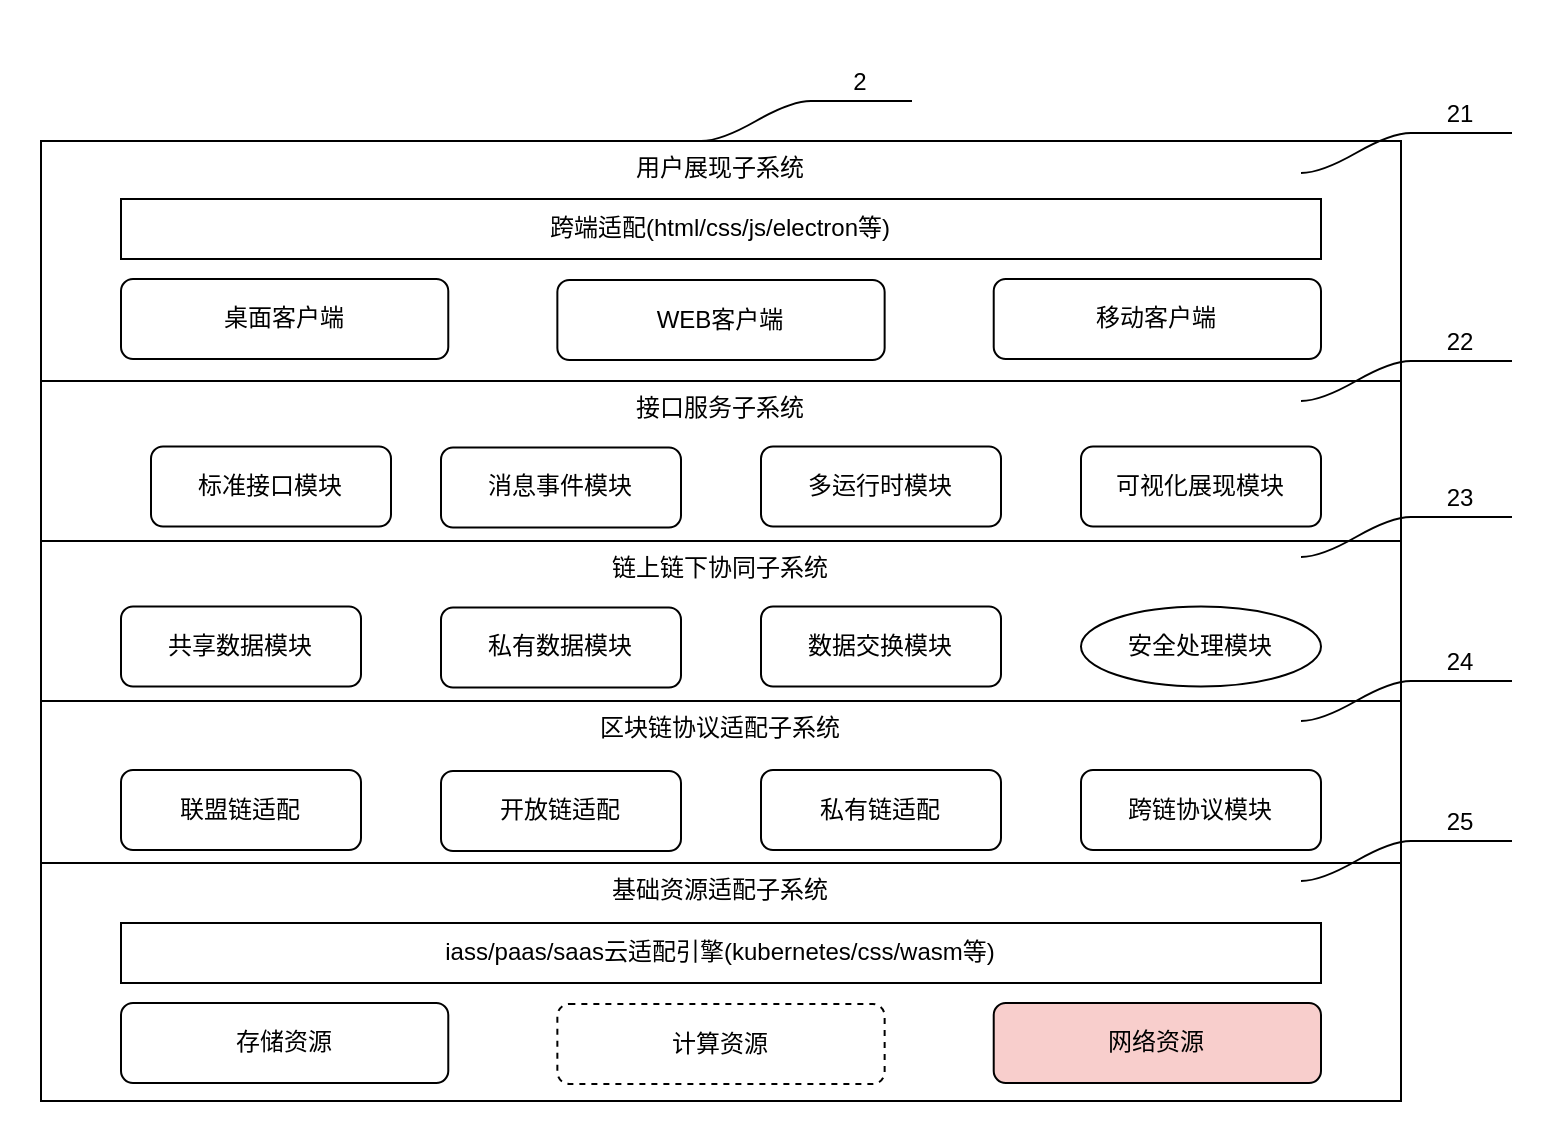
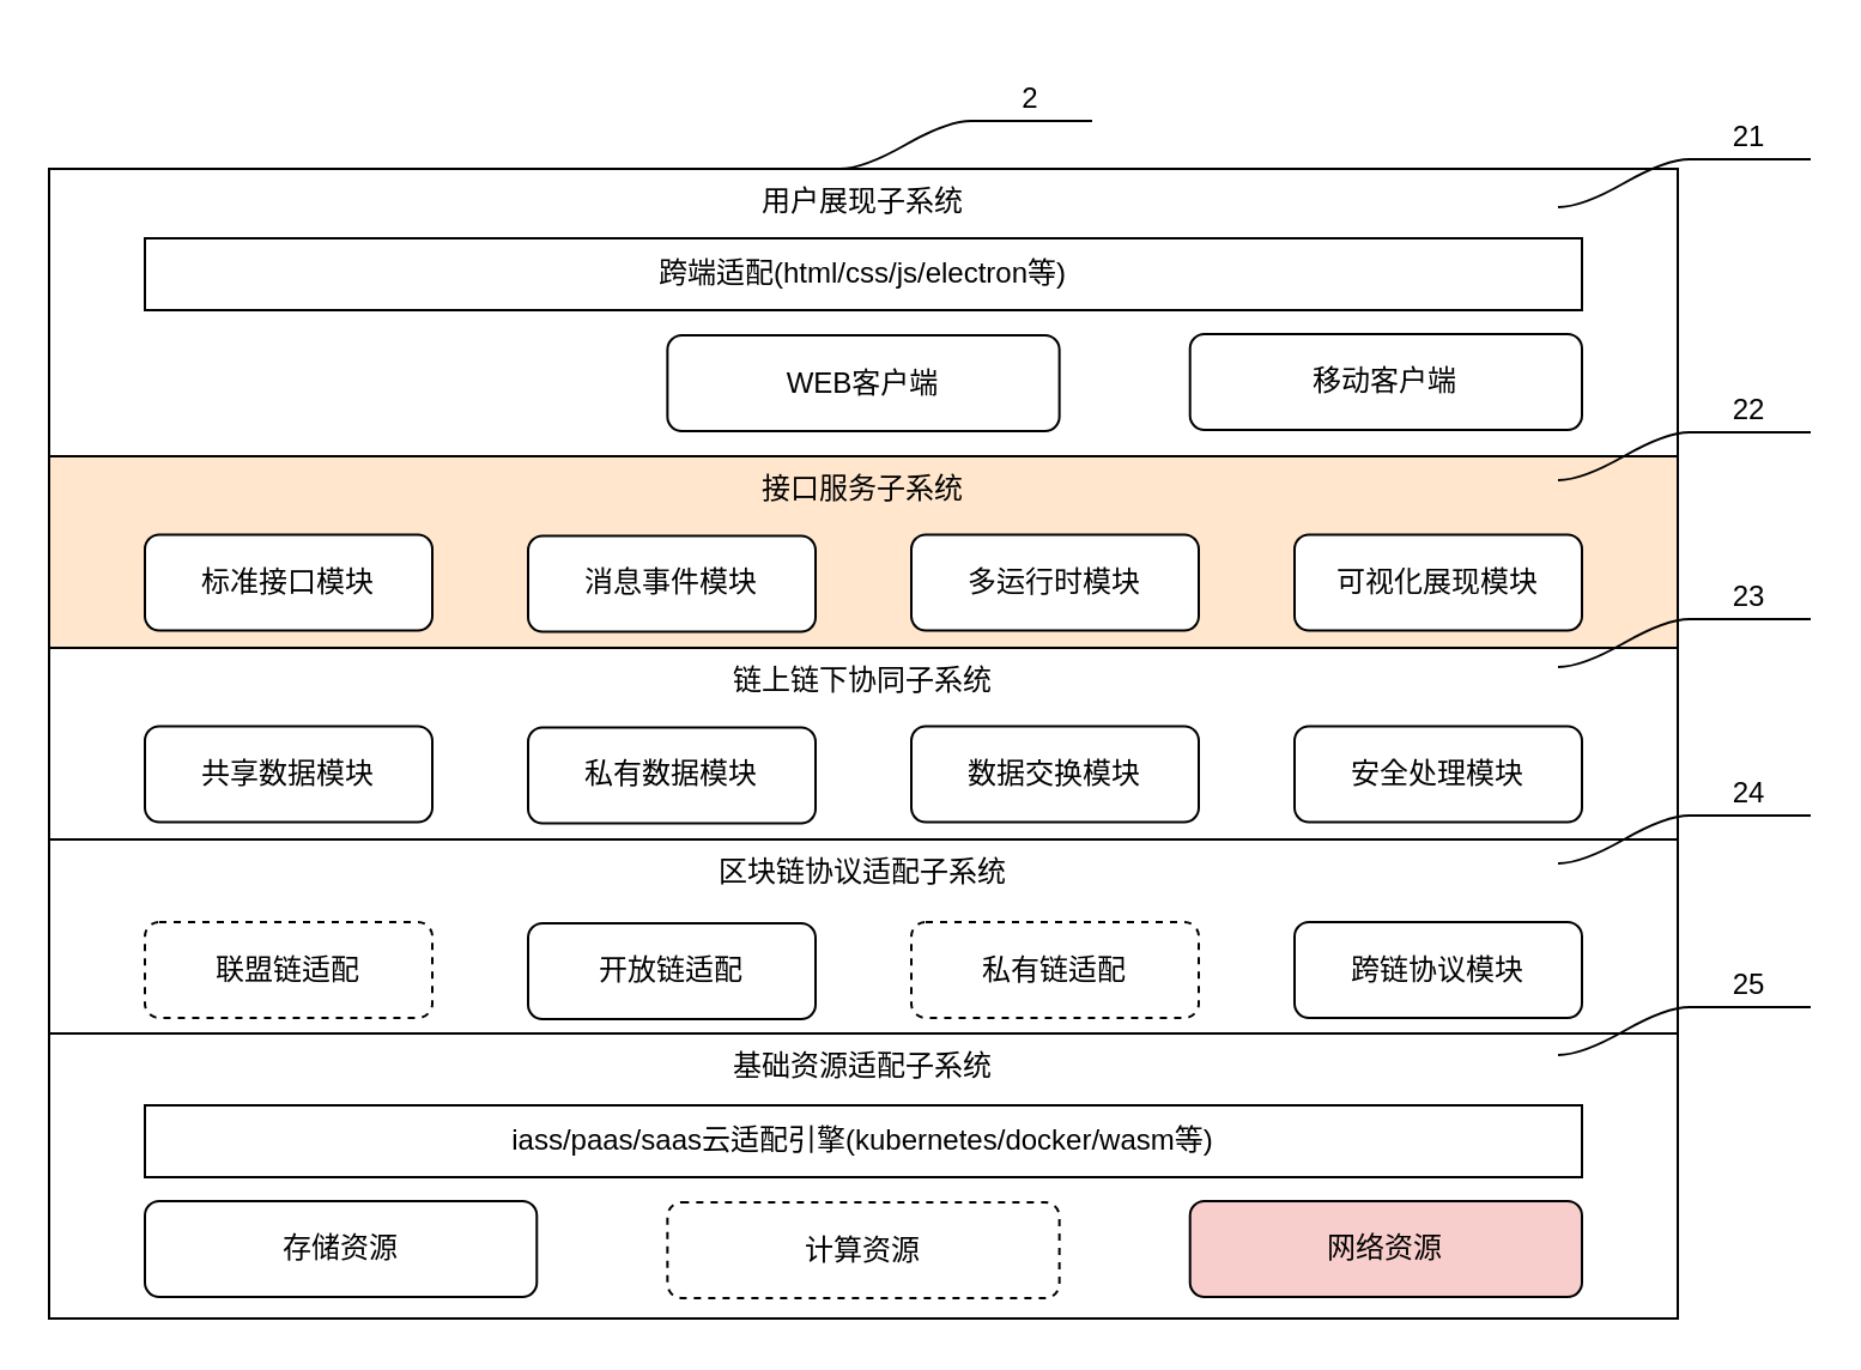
- <mxCell id="25" value="桌面客户端" style="rounded=1;whiteSpace=wrap;html=1;" parent="24" vertex="1"><mxGeometry width="163.636" height="40" as="geometry" /></mxCell>
- <mxCell id="5" value="接口服务子系统" style="rounded=0;whiteSpace=wrap;html=1;verticalAlign=top;" parent="1" vertex="1"><mxGeometry x="20" y="190" width="680" height="80" as="geometry" /></mxCell>
+ <mxCell id="5" value="接口服务子系统" style="rounded=0;whiteSpace=wrap;html=1;verticalAlign=top;fillColor=#ffe6cc;" parent="1" vertex="1"><mxGeometry x="20" y="190" width="680" height="80" as="geometry" /></mxCell>
- <mxCell id="13" value="标准接口模块" style="rounded=1;whiteSpace=wrap;html=1;" parent="1" vertex="1"><mxGeometry x="75" y="222.75" width="120" height="40" as="geometry" /></mxCell>
+ <mxCell id="13" value="标准接口模块" style="rounded=1;whiteSpace=wrap;html=1;" parent="1" vertex="1"><mxGeometry x="60" y="222.75" width="120" height="40" as="geometry" /></mxCell>
- <mxCell id="12" value="安全处理模块" style="ellipse;whiteSpace=wrap;html=1;" parent="1" vertex="1"><mxGeometry x="540" y="302.75" width="120" height="40" as="geometry" /></mxCell>
+ <mxCell id="12" value="安全处理模块" style="rounded=1;whiteSpace=wrap;html=1;" parent="1" vertex="1"><mxGeometry x="540" y="302.75" width="120" height="40" as="geometry" /></mxCell>
- <mxCell id="4" value="联盟链适配" style="rounded=1;whiteSpace=wrap;html=1;" parent="1" vertex="1"><mxGeometry x="60" y="384.5" width="120" height="40" as="geometry" /></mxCell>
+ <mxCell id="4" value="联盟链适配" style="rounded=1;whiteSpace=wrap;html=1;dashed=1;" parent="1" vertex="1"><mxGeometry x="60" y="384.5" width="120" height="40" as="geometry" /></mxCell>
- <mxCell id="7" value="私有链适配" style="rounded=1;whiteSpace=wrap;html=1;" parent="1" vertex="1"><mxGeometry x="380" y="384.5" width="120" height="40" as="geometry" /></mxCell>
+ <mxCell id="7" value="私有链适配" style="rounded=1;whiteSpace=wrap;html=1;dashed=1;" parent="1" vertex="1"><mxGeometry x="380" y="384.5" width="120" height="40" as="geometry" /></mxCell>
- <mxCell id="22" value="iass/paas/saas云适配引擎(kubernetes/css/wasm等)" style="rounded=0;whiteSpace=wrap;html=1;" parent="1" vertex="1"><mxGeometry x="60" y="461" width="600" height="30" as="geometry" /></mxCell>
+ <mxCell id="22" value="iass/paas/saas云适配引擎(kubernetes/docker/wasm等)" style="rounded=0;whiteSpace=wrap;html=1;" parent="1" vertex="1"><mxGeometry x="60" y="461" width="600" height="30" as="geometry" /></mxCell>
